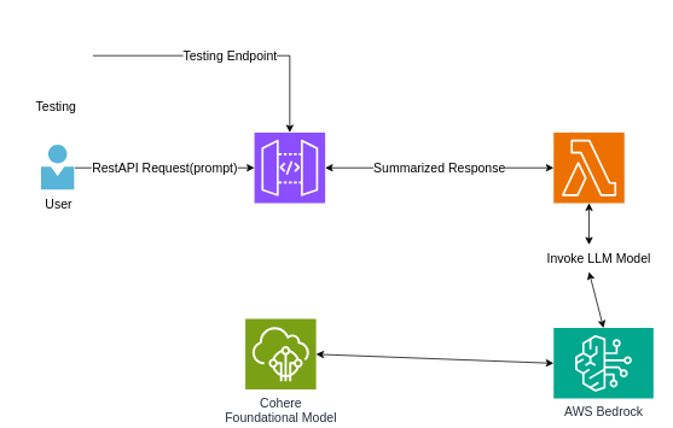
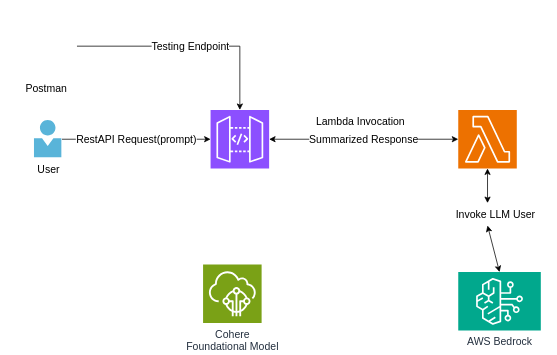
- <mxCell id="14" value="&lt;font style=&quot;font-size: 14px;&quot;&gt;Testing&lt;/font&gt;" style="shape=image;html=1;verticalAlign=top;verticalLabelPosition=bottom;labelBackgroundColor=#ffffff;imageAspect=0;aspect=fixed;image=https://icons.diagrams.net/icon-cache1/iOS___Web_User_Interface_Multi_Circle_Flat_vol_5-2796/Collaboration_group_people_men_user_team_users-1282.svg;strokeColor=#FF8000;fillColor=#FF8000;" vertex="1" parent="1"><mxGeometry x="20" y="20" width="82" height="82" as="geometry" /></mxCell>
+ <mxCell id="14" value="&lt;font style=&quot;font-size: 14px;&quot;&gt;Postman&lt;/font&gt;" style="shape=image;html=1;verticalAlign=top;verticalLabelPosition=bottom;labelBackgroundColor=#ffffff;imageAspect=0;aspect=fixed;image=https://icons.diagrams.net/icon-cache1/iOS___Web_User_Interface_Multi_Circle_Flat_vol_5-2796/Collaboration_group_people_men_user_team_users-1282.svg;strokeColor=#FF8000;fillColor=#FF8000;" vertex="1" parent="1"><mxGeometry x="20" y="20" width="82" height="82" as="geometry" /></mxCell>
+ <mxCell id="11" value="&lt;font style=&quot;font-size: 14px;&quot;&gt;Lambda Invocation&lt;/font&gt;" style="text;html=1;align=center;verticalAlign=middle;whiteSpace=wrap;rounded=0;" vertex="1" parent="1"><mxGeometry x="410" y="146" width="140" height="30" as="geometry" /></mxCell>
- <mxCell id="13" value="&lt;font style=&quot;font-size: 14px;&quot;&gt;Invoke LLM Model&lt;/font&gt;" style="text;html=1;align=center;verticalAlign=middle;whiteSpace=wrap;rounded=0;" vertex="1" parent="1"><mxGeometry x="600" y="270" width="120" height="30" as="geometry" /></mxCell>
+ <mxCell id="13" value="&lt;font style=&quot;font-size: 14px;&quot;&gt;Invoke LLM User&lt;/font&gt;" style="text;html=1;align=center;verticalAlign=middle;whiteSpace=wrap;rounded=0;" vertex="1" parent="1"><mxGeometry x="600" y="270" width="120" height="30" as="geometry" /></mxCell>
- <mxCell id="10" value="" style="endArrow=classic;startArrow=classic;html=1;rounded=0;exitX=1;exitY=0.5;exitDx=0;exitDy=0;exitPerimeter=0;entryX=0;entryY=0.5;entryDx=0;entryDy=0;entryPerimeter=0;" edge="1" parent="1" source="6" target="5"><mxGeometry width="50" height="50" relative="1" as="geometry"><mxPoint x="400" y="400" as="sourcePoint" /><mxPoint x="530" y="420" as="targetPoint" /></mxGeometry></mxCell>
